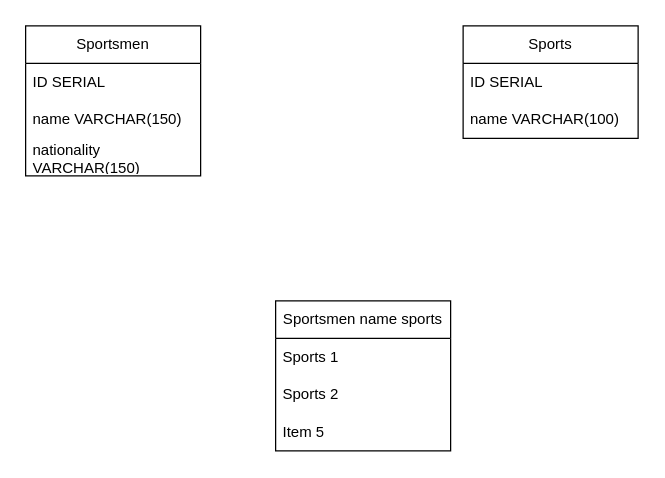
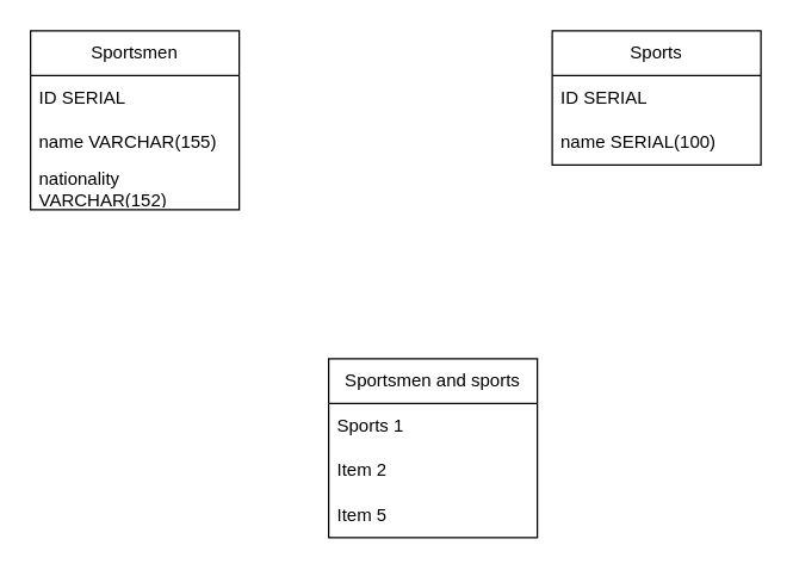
- <mxCell id="4" value="name VARCHAR(150)" style="text;strokeColor=none;fillColor=none;align=left;verticalAlign=middle;spacingLeft=4;spacingRight=4;overflow=hidden;points=[[0,0.5],[1,0.5]];portConstraint=eastwest;rotatable=0;whiteSpace=wrap;html=1;" vertex="1" parent="2"><mxGeometry y="60" width="140" height="30" as="geometry" /></mxCell>
+ <mxCell id="4" value="name VARCHAR(155)" style="text;strokeColor=none;fillColor=none;align=left;verticalAlign=middle;spacingLeft=4;spacingRight=4;overflow=hidden;points=[[0,0.5],[1,0.5]];portConstraint=eastwest;rotatable=0;whiteSpace=wrap;html=1;" vertex="1" parent="2"><mxGeometry y="60" width="140" height="30" as="geometry" /></mxCell>
- <mxCell id="8" value="name VARCHAR(100)" style="text;strokeColor=none;fillColor=none;align=left;verticalAlign=middle;spacingLeft=4;spacingRight=4;overflow=hidden;points=[[0,0.5],[1,0.5]];portConstraint=eastwest;rotatable=0;whiteSpace=wrap;html=1;" vertex="1" parent="6"><mxGeometry y="60" width="140" height="30" as="geometry" /></mxCell>
+ <mxCell id="8" value="name SERIAL(100)" style="text;strokeColor=none;fillColor=none;align=left;verticalAlign=middle;spacingLeft=4;spacingRight=4;overflow=hidden;points=[[0,0.5],[1,0.5]];portConstraint=eastwest;rotatable=0;whiteSpace=wrap;html=1;" vertex="1" parent="6"><mxGeometry y="60" width="140" height="30" as="geometry" /></mxCell>
- <mxCell id="5" value="nationality VARCHAR(150)" style="text;strokeColor=none;fillColor=none;align=left;verticalAlign=middle;spacingLeft=4;spacingRight=4;overflow=hidden;points=[[0,0.5],[1,0.5]];portConstraint=eastwest;rotatable=0;whiteSpace=wrap;html=1;" vertex="1" parent="2"><mxGeometry y="90" width="140" height="30" as="geometry" /></mxCell>
+ <mxCell id="5" value="nationality VARCHAR(152)" style="text;strokeColor=none;fillColor=none;align=left;verticalAlign=middle;spacingLeft=4;spacingRight=4;overflow=hidden;points=[[0,0.5],[1,0.5]];portConstraint=eastwest;rotatable=0;whiteSpace=wrap;html=1;" vertex="1" parent="2"><mxGeometry y="90" width="140" height="30" as="geometry" /></mxCell>
- <mxCell id="9" value="Sportsmen name sports" style="swimlane;fontStyle=0;childLayout=stackLayout;horizontal=1;startSize=30;horizontalStack=0;resizeParent=1;resizeParentMax=0;resizeLast=0;collapsible=1;marginBottom=0;whiteSpace=wrap;html=1;" vertex="1" parent="1"><mxGeometry x="220" y="240" width="140" height="120" as="geometry" /></mxCell>
+ <mxCell id="9" value="Sportsmen and sports" style="swimlane;fontStyle=0;childLayout=stackLayout;horizontal=1;startSize=30;horizontalStack=0;resizeParent=1;resizeParentMax=0;resizeLast=0;collapsible=1;marginBottom=0;whiteSpace=wrap;html=1;" vertex="1" parent="1"><mxGeometry x="220" y="240" width="140" height="120" as="geometry" /></mxCell>
- <mxCell id="11" value="Sports 2" style="text;strokeColor=none;fillColor=none;align=left;verticalAlign=middle;spacingLeft=4;spacingRight=4;overflow=hidden;points=[[0,0.5],[1,0.5]];portConstraint=eastwest;rotatable=0;whiteSpace=wrap;html=1;" vertex="1" parent="9"><mxGeometry y="60" width="140" height="30" as="geometry" /></mxCell>
+ <mxCell id="11" value="Item 2" style="text;strokeColor=none;fillColor=none;align=left;verticalAlign=middle;spacingLeft=4;spacingRight=4;overflow=hidden;points=[[0,0.5],[1,0.5]];portConstraint=eastwest;rotatable=0;whiteSpace=wrap;html=1;" vertex="1" parent="9"><mxGeometry y="60" width="140" height="30" as="geometry" /></mxCell>
